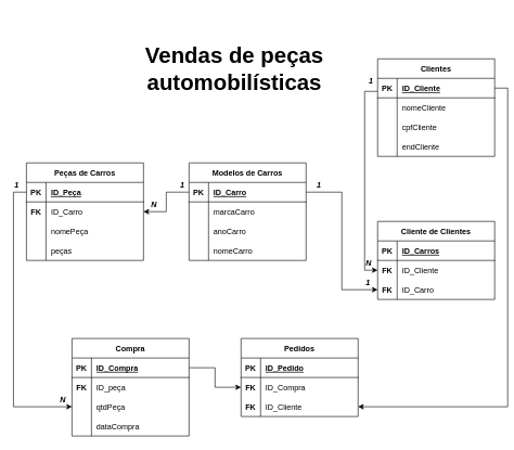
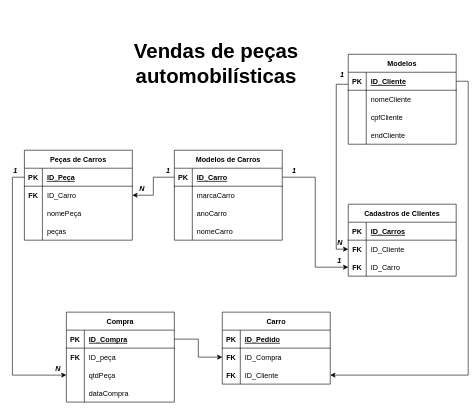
- <mxCell id="28" value="Clientes" style="shape=table;startSize=30;container=1;collapsible=1;childLayout=tableLayout;fixedRows=1;rowLines=0;fontStyle=1;align=center;resizeLast=1;" parent="1" vertex="1"><mxGeometry x="580" y="90" width="180" height="150" as="geometry" /></mxCell>
+ <mxCell id="28" value="Modelos" style="shape=table;startSize=30;container=1;collapsible=1;childLayout=tableLayout;fixedRows=1;rowLines=0;fontStyle=1;align=center;resizeLast=1;" parent="1" vertex="1"><mxGeometry x="580" y="90" width="180" height="150" as="geometry" /></mxCell>
- <mxCell id="65" value="Cliente de Clientes" style="shape=table;startSize=30;container=1;collapsible=1;childLayout=tableLayout;fixedRows=1;rowLines=0;fontStyle=1;align=center;resizeLast=1;" parent="1" vertex="1"><mxGeometry x="580" y="340" width="180" height="120" as="geometry" /></mxCell>
+ <mxCell id="65" value="Cadastros de Clientes" style="shape=table;startSize=30;container=1;collapsible=1;childLayout=tableLayout;fixedRows=1;rowLines=0;fontStyle=1;align=center;resizeLast=1;" parent="1" vertex="1"><mxGeometry x="580" y="340" width="180" height="120" as="geometry" /></mxCell>
- <mxCell id="76" value="Pedidos" style="shape=table;startSize=30;container=1;collapsible=1;childLayout=tableLayout;fixedRows=1;rowLines=0;fontStyle=1;align=center;resizeLast=1;" parent="1" vertex="1"><mxGeometry x="370" y="520" width="180" height="120" as="geometry" /></mxCell>
+ <mxCell id="76" value="Carro" style="shape=table;startSize=30;container=1;collapsible=1;childLayout=tableLayout;fixedRows=1;rowLines=0;fontStyle=1;align=center;resizeLast=1;" parent="1" vertex="1"><mxGeometry x="370" y="520" width="180" height="120" as="geometry" /></mxCell>
